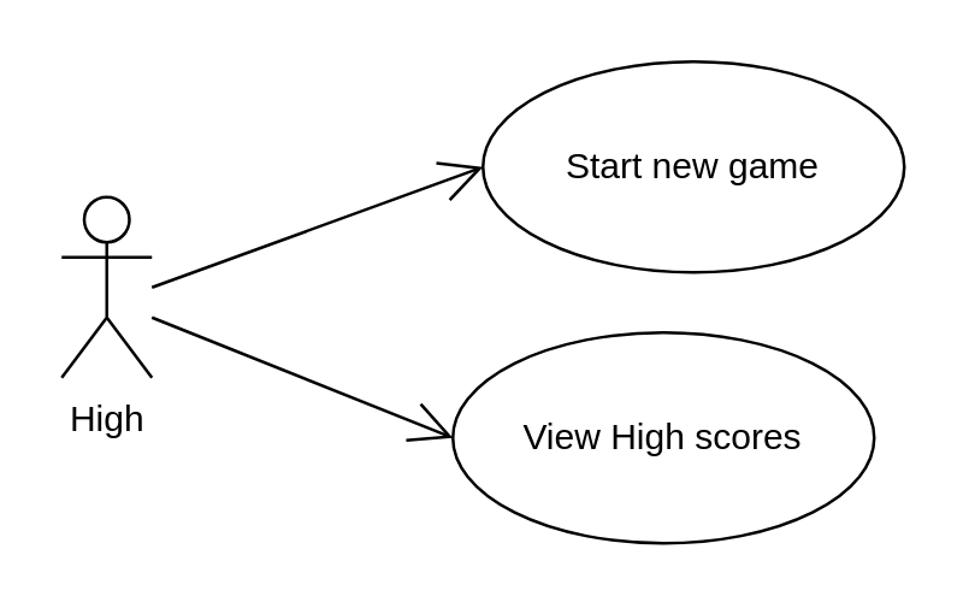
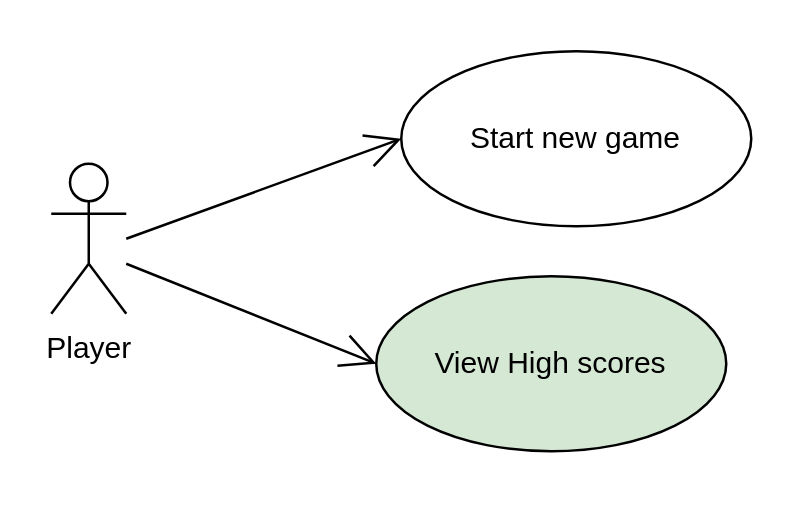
- <mxCell id="2" value="High" style="shape=umlActor;verticalLabelPosition=bottom;labelBackgroundColor=#ffffff;verticalAlign=top;html=1;" vertex="1" parent="1"><mxGeometry x="20" y="65" width="30" height="60" as="geometry" /></mxCell>
+ <mxCell id="2" value="Player" style="shape=umlActor;verticalLabelPosition=bottom;labelBackgroundColor=#ffffff;verticalAlign=top;html=1;" vertex="1" parent="1"><mxGeometry x="20" y="65" width="30" height="60" as="geometry" /></mxCell>
- <mxCell id="4" value="View High scores" style="ellipse;whiteSpace=wrap;html=1;" vertex="1" parent="1"><mxGeometry x="150" y="110" width="140" height="70" as="geometry" /></mxCell>
+ <mxCell id="4" value="View High scores" style="ellipse;whiteSpace=wrap;html=1;fillColor=#d5e8d4;" vertex="1" parent="1"><mxGeometry x="150" y="110" width="140" height="70" as="geometry" /></mxCell>
